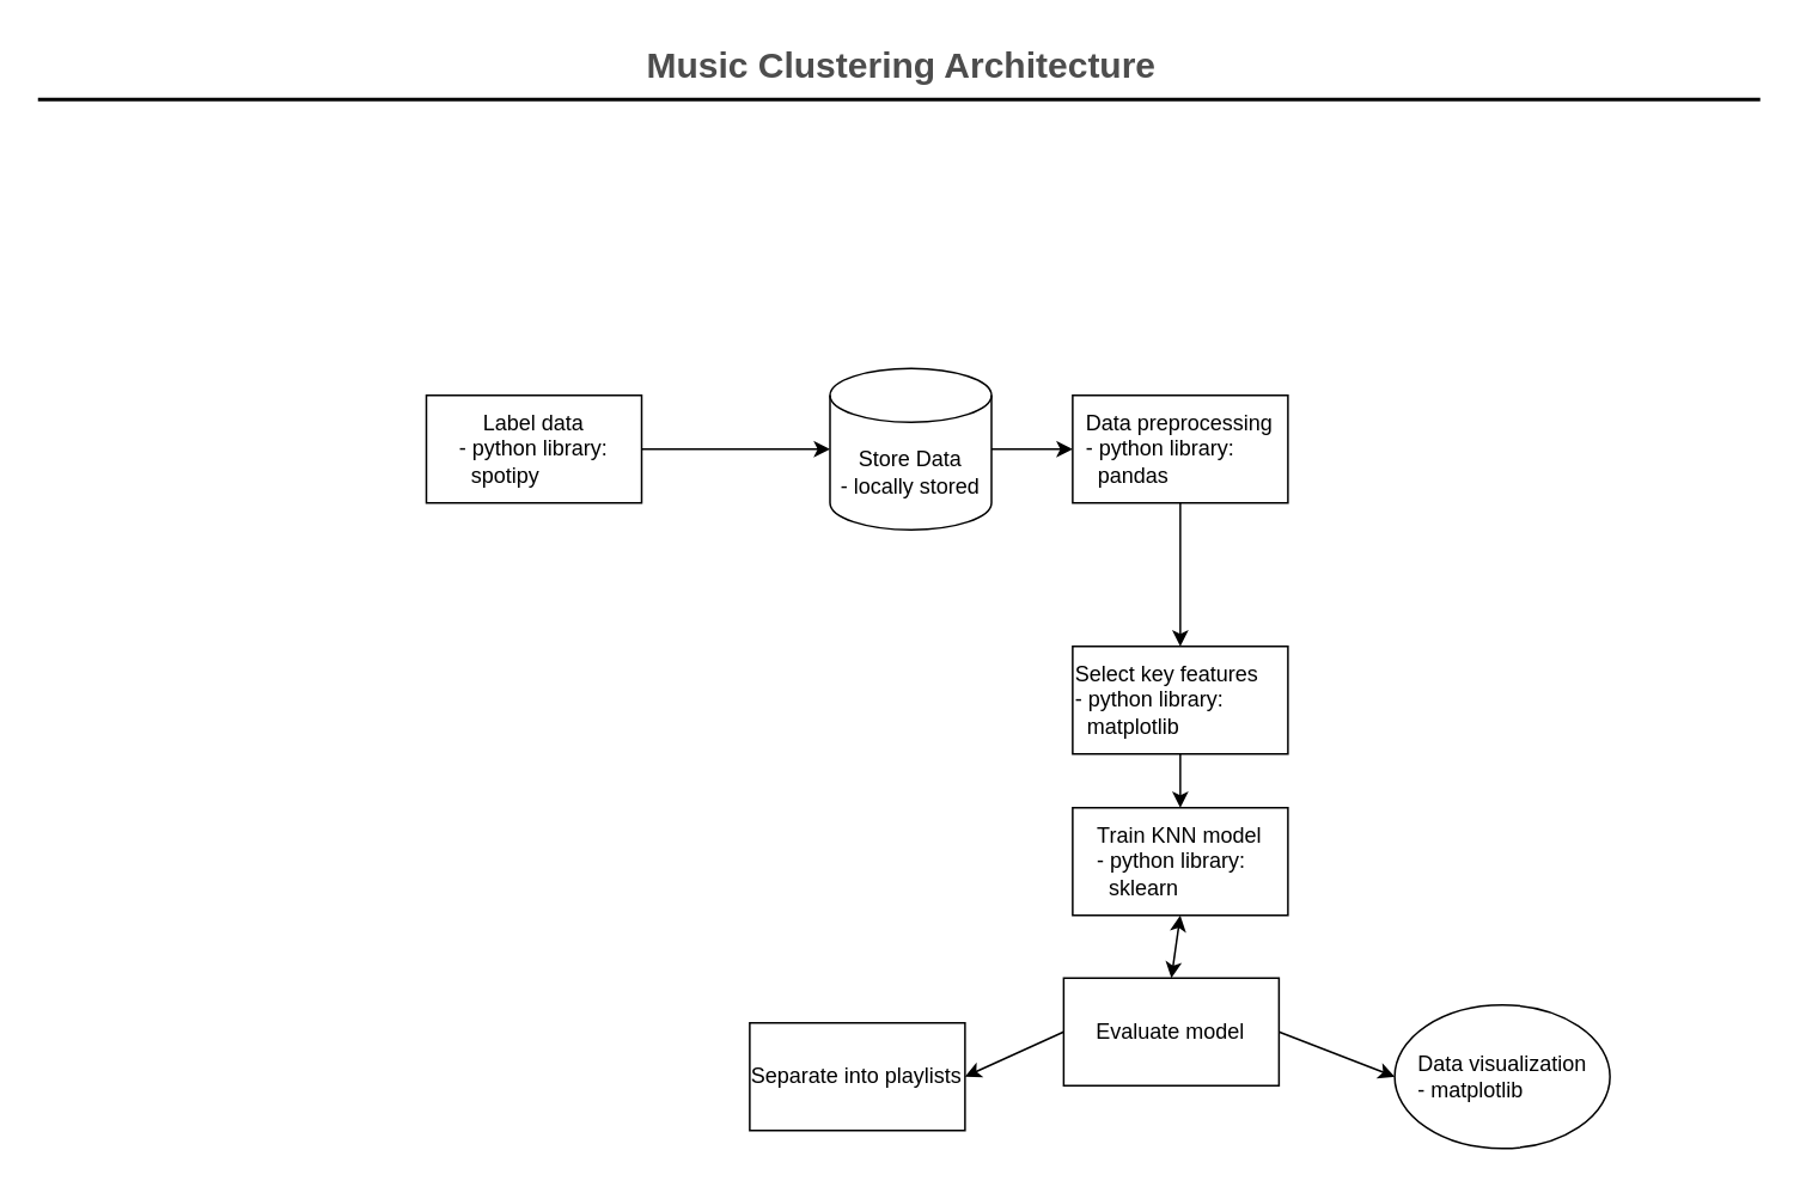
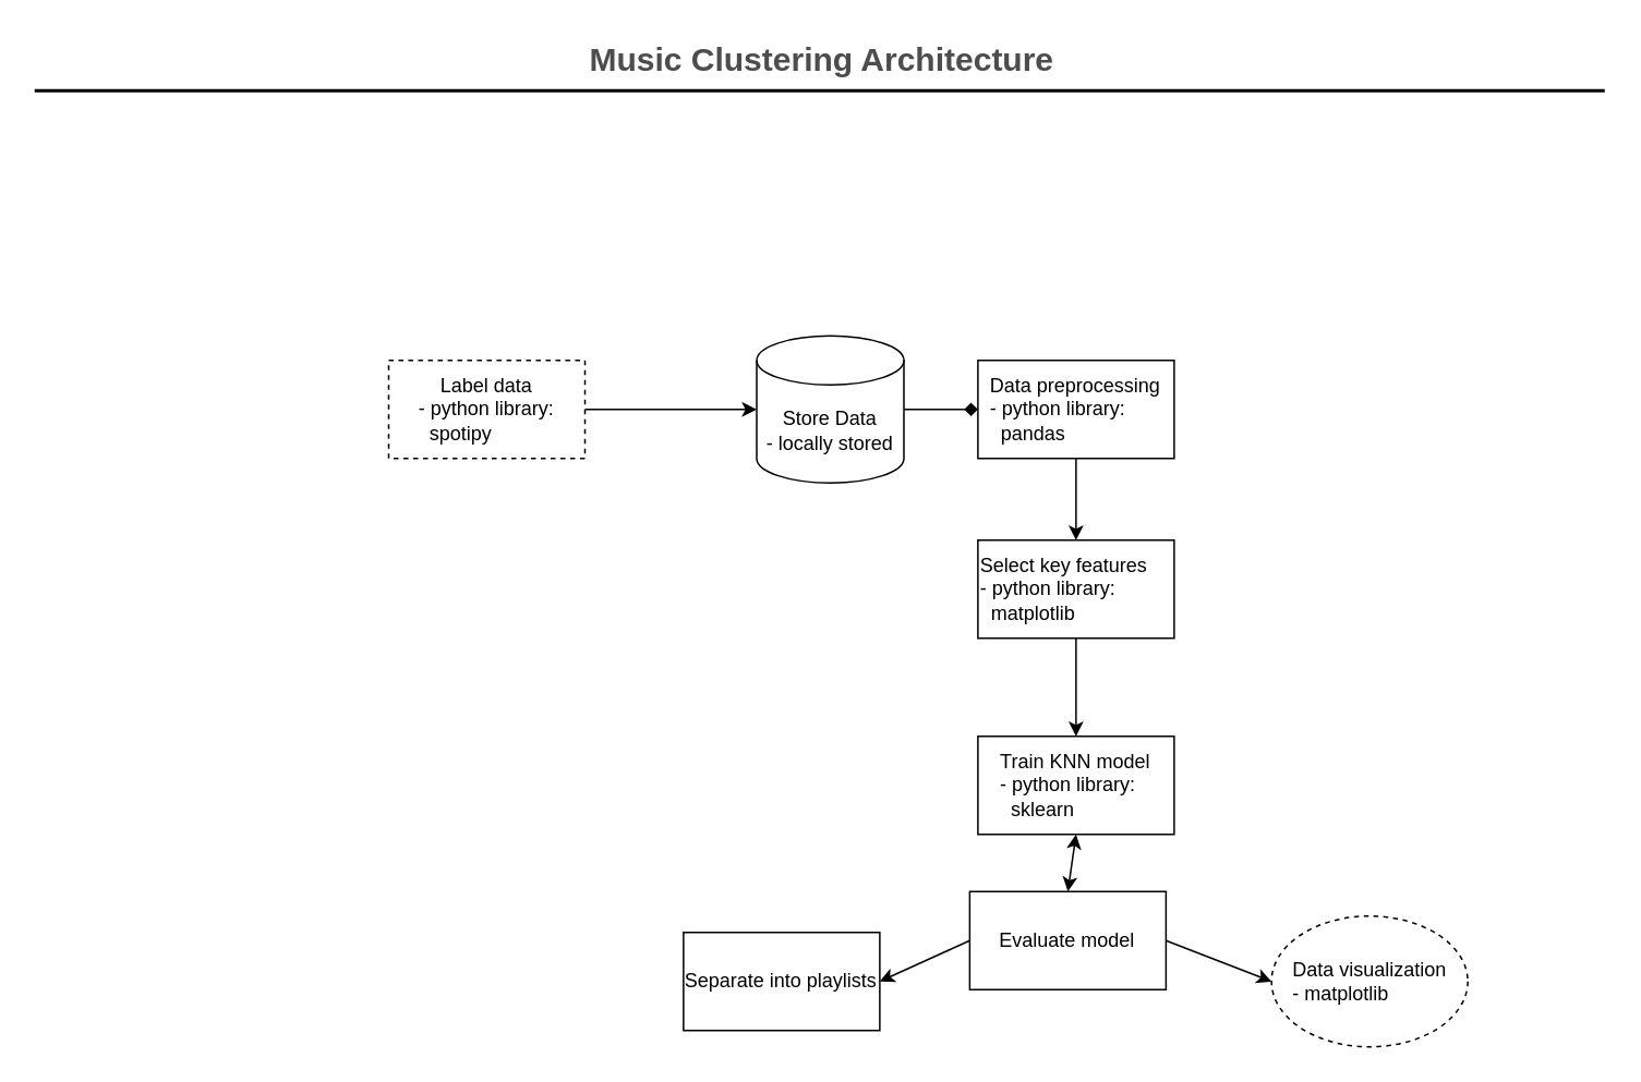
- <mxCell id="4" value="&lt;div style=&quot;text-align: center&quot;&gt;&lt;span style=&quot;text-align: left&quot;&gt;Label data&lt;/span&gt;&lt;/div&gt;&lt;div style=&quot;text-align: left&quot;&gt;&lt;span&gt;- python library:&lt;/span&gt;&lt;/div&gt;&lt;div style=&quot;text-align: left&quot;&gt;&lt;span&gt;&amp;nbsp; spotipy&lt;/span&gt;&lt;/div&gt;" style="rounded=0;whiteSpace=wrap;html=1;" parent="1" vertex="1"><mxGeometry x="237" y="220" width="120" height="60" as="geometry" /></mxCell>
+ <mxCell id="4" value="&lt;div style=&quot;text-align: center&quot;&gt;&lt;span style=&quot;text-align: left&quot;&gt;Label data&lt;/span&gt;&lt;/div&gt;&lt;div style=&quot;text-align: left&quot;&gt;&lt;span&gt;- python library:&lt;/span&gt;&lt;/div&gt;&lt;div style=&quot;text-align: left&quot;&gt;&lt;span&gt;&amp;nbsp; spotipy&lt;/span&gt;&lt;/div&gt;" style="rounded=0;whiteSpace=wrap;html=1;dashed=1;" parent="1" vertex="1"><mxGeometry x="237" y="220" width="120" height="60" as="geometry" /></mxCell>
- <mxCell id="17" value="" style="endArrow=classic;html=1;rounded=0;exitX=1;exitY=0.5;exitDx=0;exitDy=0;exitPerimeter=0;entryX=0;entryY=0.5;entryDx=0;entryDy=0;" edge="1" parent="1" source="15" target="16"><mxGeometry width="50" height="50" relative="1" as="geometry"><mxPoint x="477" y="550" as="sourcePoint" /><mxPoint x="527" y="500" as="targetPoint" /></mxGeometry></mxCell>
+ <mxCell id="17" value="" style="endArrow=diamond;html=1;rounded=0;exitX=1;exitY=0.5;exitDx=0;exitDy=0;exitPerimeter=0;entryX=0;entryY=0.5;entryDx=0;entryDy=0;" edge="1" parent="1" source="15" target="16"><mxGeometry width="50" height="50" relative="1" as="geometry"><mxPoint x="477" y="550" as="sourcePoint" /><mxPoint x="527" y="500" as="targetPoint" /></mxGeometry></mxCell>
- <mxCell id="5" value="Select key features&lt;br&gt;&lt;div&gt;- python library:&lt;/div&gt;&lt;div&gt;&amp;nbsp; matplotlib&lt;/div&gt;" style="rounded=0;whiteSpace=wrap;html=1;align=left;" parent="1" vertex="1"><mxGeometry x="597.25" y="360" width="120" height="60" as="geometry" /></mxCell>
+ <mxCell id="5" value="Select key features&lt;br&gt;&lt;div&gt;- python library:&lt;/div&gt;&lt;div&gt;&amp;nbsp; matplotlib&lt;/div&gt;" style="rounded=0;whiteSpace=wrap;html=1;align=left;" parent="1" vertex="1"><mxGeometry x="597.25" y="330" width="120" height="60" as="geometry" /></mxCell>
- <mxCell id="14" value="Data visualization&lt;br&gt;&lt;div style=&quot;text-align: left&quot;&gt;- matplotlib&lt;/div&gt;" style="ellipse;whiteSpace=wrap;html=1;align=center;" vertex="1" parent="1"><mxGeometry x="776.75" y="560" width="120" height="80" as="geometry" /></mxCell>
+ <mxCell id="14" value="Data visualization&lt;br&gt;&lt;div style=&quot;text-align: left&quot;&gt;- matplotlib&lt;/div&gt;" style="ellipse;whiteSpace=wrap;html=1;align=center;dashed=1;" vertex="1" parent="1"><mxGeometry x="776.75" y="560" width="120" height="80" as="geometry" /></mxCell>
